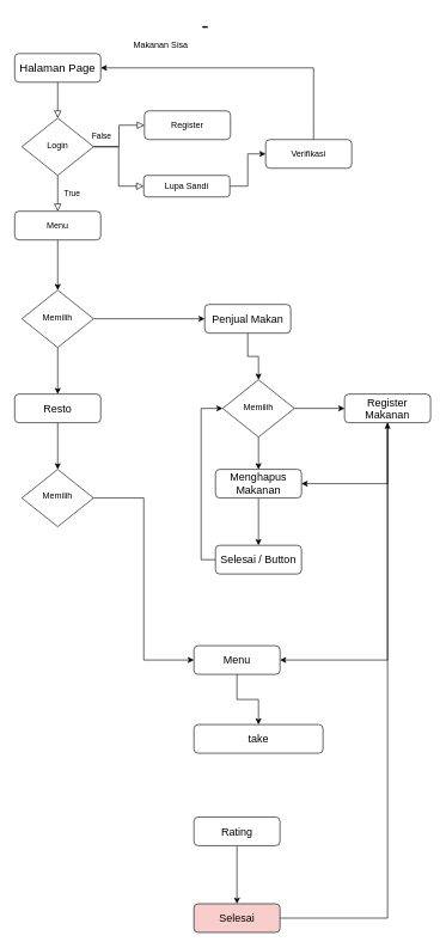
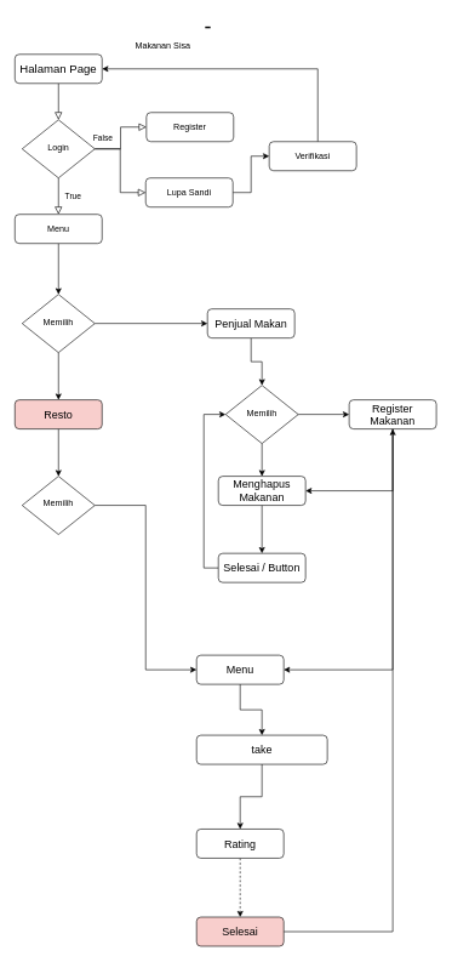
- <mxCell id="17" value="Lupa Sandi" style="rounded=1;whiteSpace=wrap;html=1;fontSize=12;glass=0;strokeWidth=1;shadow=0;" parent="1" vertex="1"><mxGeometry x="200" y="244" width="120" height="30" as="geometry" /></mxCell>
+ <mxCell id="17" value="Lupa Sandi" style="rounded=1;whiteSpace=wrap;html=1;fontSize=12;glass=0;strokeWidth=1;shadow=0;" parent="1" vertex="1"><mxGeometry x="200" y="244" width="120" height="40" as="geometry" /></mxCell>
- <mxCell id="24" value="&lt;span style=&quot;font-size: 15px;&quot;&gt;Resto&lt;/span&gt;" style="rounded=1;whiteSpace=wrap;html=1;fontSize=12;glass=0;strokeWidth=1;shadow=0;" parent="1" vertex="1"><mxGeometry x="20" y="549" width="120" height="40" as="geometry" /></mxCell>
+ <mxCell id="24" value="&lt;span style=&quot;font-size: 15px;&quot;&gt;Resto&lt;/span&gt;" style="rounded=1;whiteSpace=wrap;html=1;fontSize=12;glass=0;strokeWidth=1;shadow=0;fillColor=#f8cecc;" parent="1" vertex="1"><mxGeometry x="20" y="549" width="120" height="40" as="geometry" /></mxCell>
+ <mxCell id="39" style="edgeStyle=orthogonalEdgeStyle;rounded=0;orthogonalLoop=1;jettySize=auto;html=1;entryX=0.5;entryY=0;entryDx=0;entryDy=0;" edge="1" parent="1" source="40" target="42"><mxGeometry relative="1" as="geometry" /></mxCell>
- <mxCell id="41" style="edgeStyle=orthogonalEdgeStyle;rounded=0;orthogonalLoop=1;jettySize=auto;html=1;" edge="1" parent="1" source="42" target="44"><mxGeometry relative="1" as="geometry" /></mxCell>
+ <mxCell id="41" style="edgeStyle=orthogonalEdgeStyle;rounded=0;orthogonalLoop=1;jettySize=auto;html=1;dashed=1;" edge="1" parent="1" source="42" target="44"><mxGeometry relative="1" as="geometry" /></mxCell>
